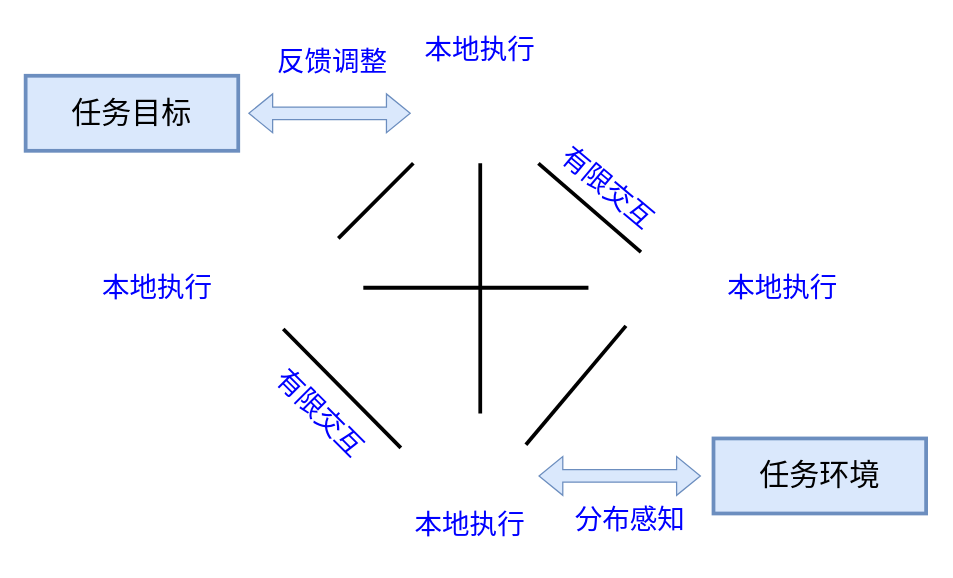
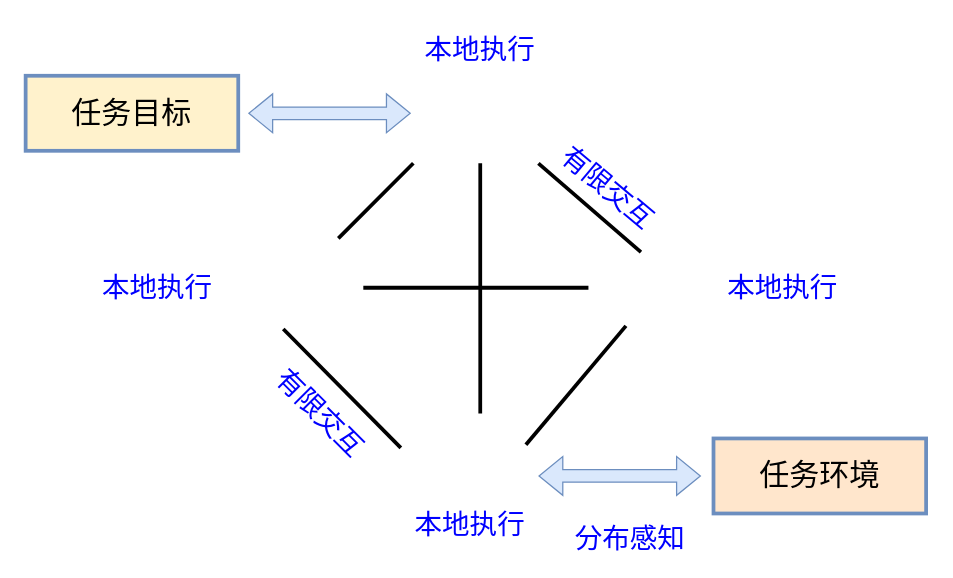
- <mxCell id="22" value="&lt;font color=&quot;#0000ff&quot; style=&quot;font-size: 22px;&quot;&gt;反馈调整&lt;/font&gt;" style="text;html=1;align=center;verticalAlign=middle;resizable=0;points=[];autosize=1;strokeColor=none;fillColor=none;" vertex="1" parent="1"><mxGeometry x="210" y="30" width="110" height="40" as="geometry" /></mxCell>
- <mxCell id="23" value="&lt;font style=&quot;font-size: 24px;&quot;&gt;任务目标&lt;/font&gt;" style="rounded=0;whiteSpace=wrap;html=1;strokeWidth=3;fillColor=#dae8fc;strokeColor=#6c8ebf;" vertex="1" parent="1"><mxGeometry x="20" y="60" width="170" height="60" as="geometry" /></mxCell>
+ <mxCell id="23" value="&lt;font style=&quot;font-size: 24px;&quot;&gt;任务目标&lt;/font&gt;" style="rounded=0;whiteSpace=wrap;html=1;strokeWidth=3;fillColor=#fff2cc;strokeColor=#6c8ebf;" vertex="1" parent="1"><mxGeometry x="20" y="60" width="170" height="60" as="geometry" /></mxCell>
- <mxCell id="19" value="&lt;font style=&quot;font-size: 24px;&quot;&gt;任务环境&lt;/font&gt;" style="rounded=0;whiteSpace=wrap;html=1;strokeWidth=3;fillColor=#dae8fc;strokeColor=#6c8ebf;" vertex="1" parent="1"><mxGeometry x="570" y="350" width="170" height="60" as="geometry" /></mxCell>
+ <mxCell id="19" value="&lt;font style=&quot;font-size: 24px;&quot;&gt;任务环境&lt;/font&gt;" style="rounded=0;whiteSpace=wrap;html=1;strokeWidth=3;fillColor=#ffe6cc;strokeColor=#6c8ebf;" vertex="1" parent="1"><mxGeometry x="570" y="350" width="170" height="60" as="geometry" /></mxCell>
- <mxCell id="20" value="&lt;font color=&quot;#0000ff&quot; style=&quot;font-size: 22px;&quot;&gt;分布感知&lt;/font&gt;" style="text;html=1;align=center;verticalAlign=middle;resizable=0;points=[];autosize=1;strokeColor=none;fillColor=none;" vertex="1" parent="1"><mxGeometry x="448" y="396" width="110" height="40" as="geometry" /></mxCell>
+ <mxCell id="20" value="&lt;font color=&quot;#0000ff&quot; style=&quot;font-size: 22px;&quot;&gt;分布感知&lt;/font&gt;" style="text;html=1;align=center;verticalAlign=middle;resizable=0;points=[];autosize=1;strokeColor=none;fillColor=none;" vertex="1" parent="1"><mxGeometry x="448" y="411" width="110" height="40" as="geometry" /></mxCell>
